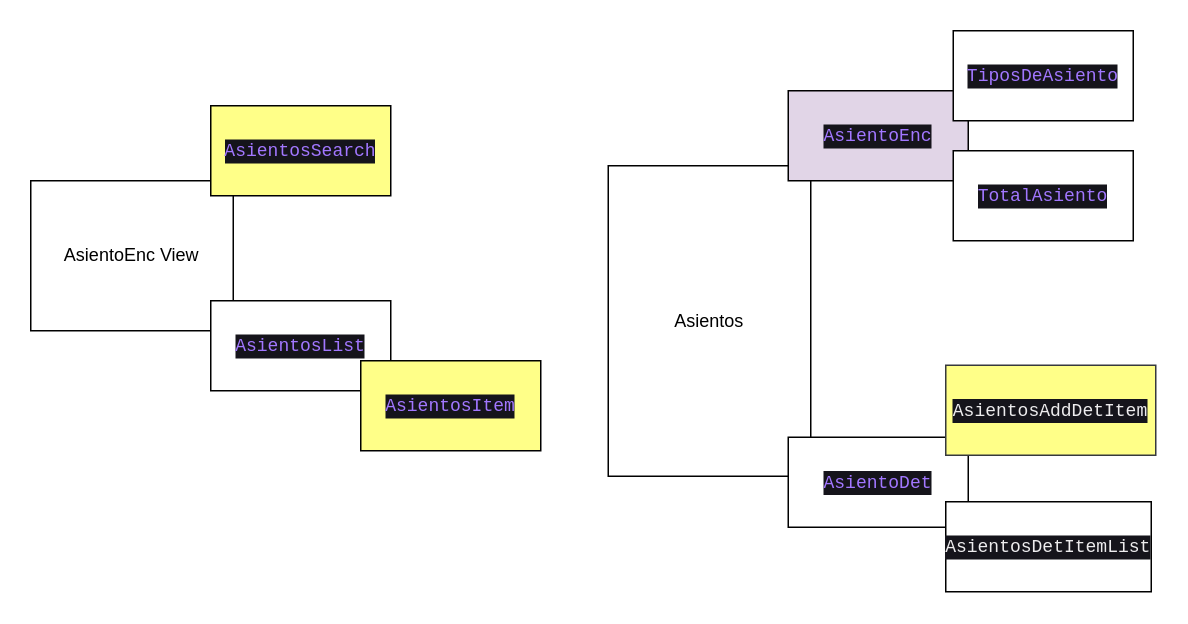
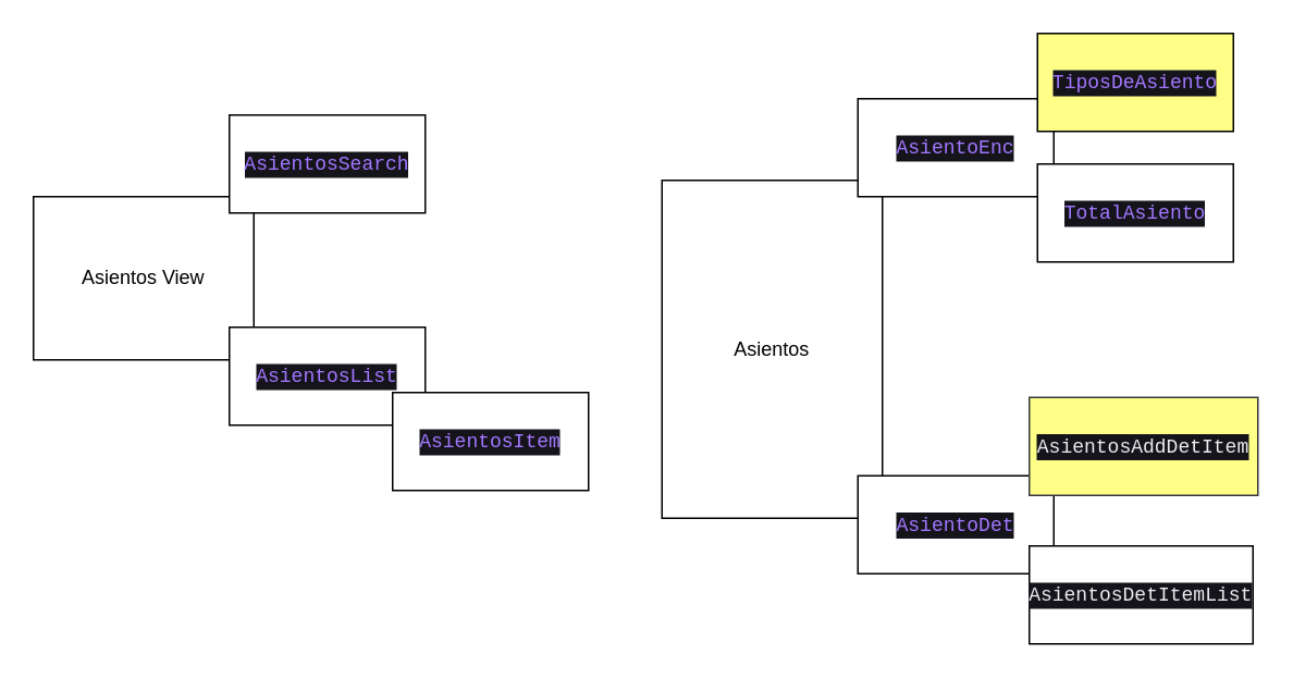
- <mxCell id="9" value="&lt;div style=&quot;color: rgb(237, 236, 238); background-color: rgb(21, 20, 27); font-family: Consolas, &amp;quot;Courier New&amp;quot;, monospace; line-height: 16px;&quot;&gt;&lt;span style=&quot;color: #a277ff;&quot;&gt;TiposDeAsiento&lt;/span&gt;&lt;/div&gt;" style="rounded=0;whiteSpace=wrap;html=1;" parent="1" vertex="1"><mxGeometry x="635" y="20" width="120" height="60" as="geometry" /></mxCell>
+ <mxCell id="9" value="&lt;div style=&quot;color: rgb(237, 236, 238); background-color: rgb(21, 20, 27); font-family: Consolas, &amp;quot;Courier New&amp;quot;, monospace; line-height: 16px;&quot;&gt;&lt;span style=&quot;color: #a277ff;&quot;&gt;TiposDeAsiento&lt;/span&gt;&lt;/div&gt;" style="rounded=0;whiteSpace=wrap;html=1;fillColor=#ffff88;" parent="1" vertex="1"><mxGeometry x="635" y="20" width="120" height="60" as="geometry" /></mxCell>
- <mxCell id="7" value="&lt;div style=&quot;color: rgb(237, 236, 238); background-color: rgb(21, 20, 27); font-family: Consolas, &amp;quot;Courier New&amp;quot;, monospace; line-height: 16px;&quot;&gt;&lt;span style=&quot;color: #a277ff;&quot;&gt;AsientoEnc&lt;/span&gt;&lt;/div&gt;" style="rounded=0;whiteSpace=wrap;html=1;fillColor=#e1d5e7;" parent="1" vertex="1"><mxGeometry x="525" y="60" width="120" height="60" as="geometry" /></mxCell>
+ <mxCell id="7" value="&lt;div style=&quot;color: rgb(237, 236, 238); background-color: rgb(21, 20, 27); font-family: Consolas, &amp;quot;Courier New&amp;quot;, monospace; line-height: 16px;&quot;&gt;&lt;span style=&quot;color: #a277ff;&quot;&gt;AsientoEnc&lt;/span&gt;&lt;/div&gt;" style="rounded=0;whiteSpace=wrap;html=1;" parent="1" vertex="1"><mxGeometry x="525" y="60" width="120" height="60" as="geometry" /></mxCell>
- <mxCell id="4" value="&lt;div style=&quot;color: rgb(237, 236, 238); background-color: rgb(21, 20, 27); font-family: Consolas, &amp;quot;Courier New&amp;quot;, monospace; line-height: 16px;&quot;&gt;&lt;span style=&quot;color: #a277ff;&quot;&gt;AsientosSearch&lt;/span&gt;&lt;/div&gt;" style="rounded=0;whiteSpace=wrap;html=1;fillColor=#ffff88;" parent="1" vertex="1"><mxGeometry x="140" y="70" width="120" height="60" as="geometry" /></mxCell>
+ <mxCell id="4" value="&lt;div style=&quot;color: rgb(237, 236, 238); background-color: rgb(21, 20, 27); font-family: Consolas, &amp;quot;Courier New&amp;quot;, monospace; line-height: 16px;&quot;&gt;&lt;span style=&quot;color: #a277ff;&quot;&gt;AsientosSearch&lt;/span&gt;&lt;/div&gt;" style="rounded=0;whiteSpace=wrap;html=1;" parent="1" vertex="1"><mxGeometry x="140" y="70" width="120" height="60" as="geometry" /></mxCell>
- <mxCell id="2" value="AsientoEnc View" style="rounded=0;whiteSpace=wrap;html=1;" parent="1" vertex="1"><mxGeometry x="20" y="120" width="135" height="100" as="geometry" /></mxCell>
+ <mxCell id="2" value="Asientos View" style="rounded=0;whiteSpace=wrap;html=1;" parent="1" vertex="1"><mxGeometry x="20" y="120" width="135" height="100" as="geometry" /></mxCell>
- <mxCell id="6" value="&lt;div style=&quot;color: rgb(237, 236, 238); background-color: rgb(21, 20, 27); font-family: Consolas, &amp;quot;Courier New&amp;quot;, monospace; line-height: 16px;&quot;&gt;&lt;span style=&quot;color: #a277ff;&quot;&gt;AsientosItem&lt;/span&gt;&lt;/div&gt;" style="rounded=0;whiteSpace=wrap;html=1;fillColor=#ffff88;" parent="1" vertex="1"><mxGeometry x="240" y="240" width="120" height="60" as="geometry" /></mxCell>
+ <mxCell id="6" value="&lt;div style=&quot;color: rgb(237, 236, 238); background-color: rgb(21, 20, 27); font-family: Consolas, &amp;quot;Courier New&amp;quot;, monospace; line-height: 16px;&quot;&gt;&lt;span style=&quot;color: #a277ff;&quot;&gt;AsientosItem&lt;/span&gt;&lt;/div&gt;" style="rounded=0;whiteSpace=wrap;html=1;" parent="1" vertex="1"><mxGeometry x="240" y="240" width="120" height="60" as="geometry" /></mxCell>
